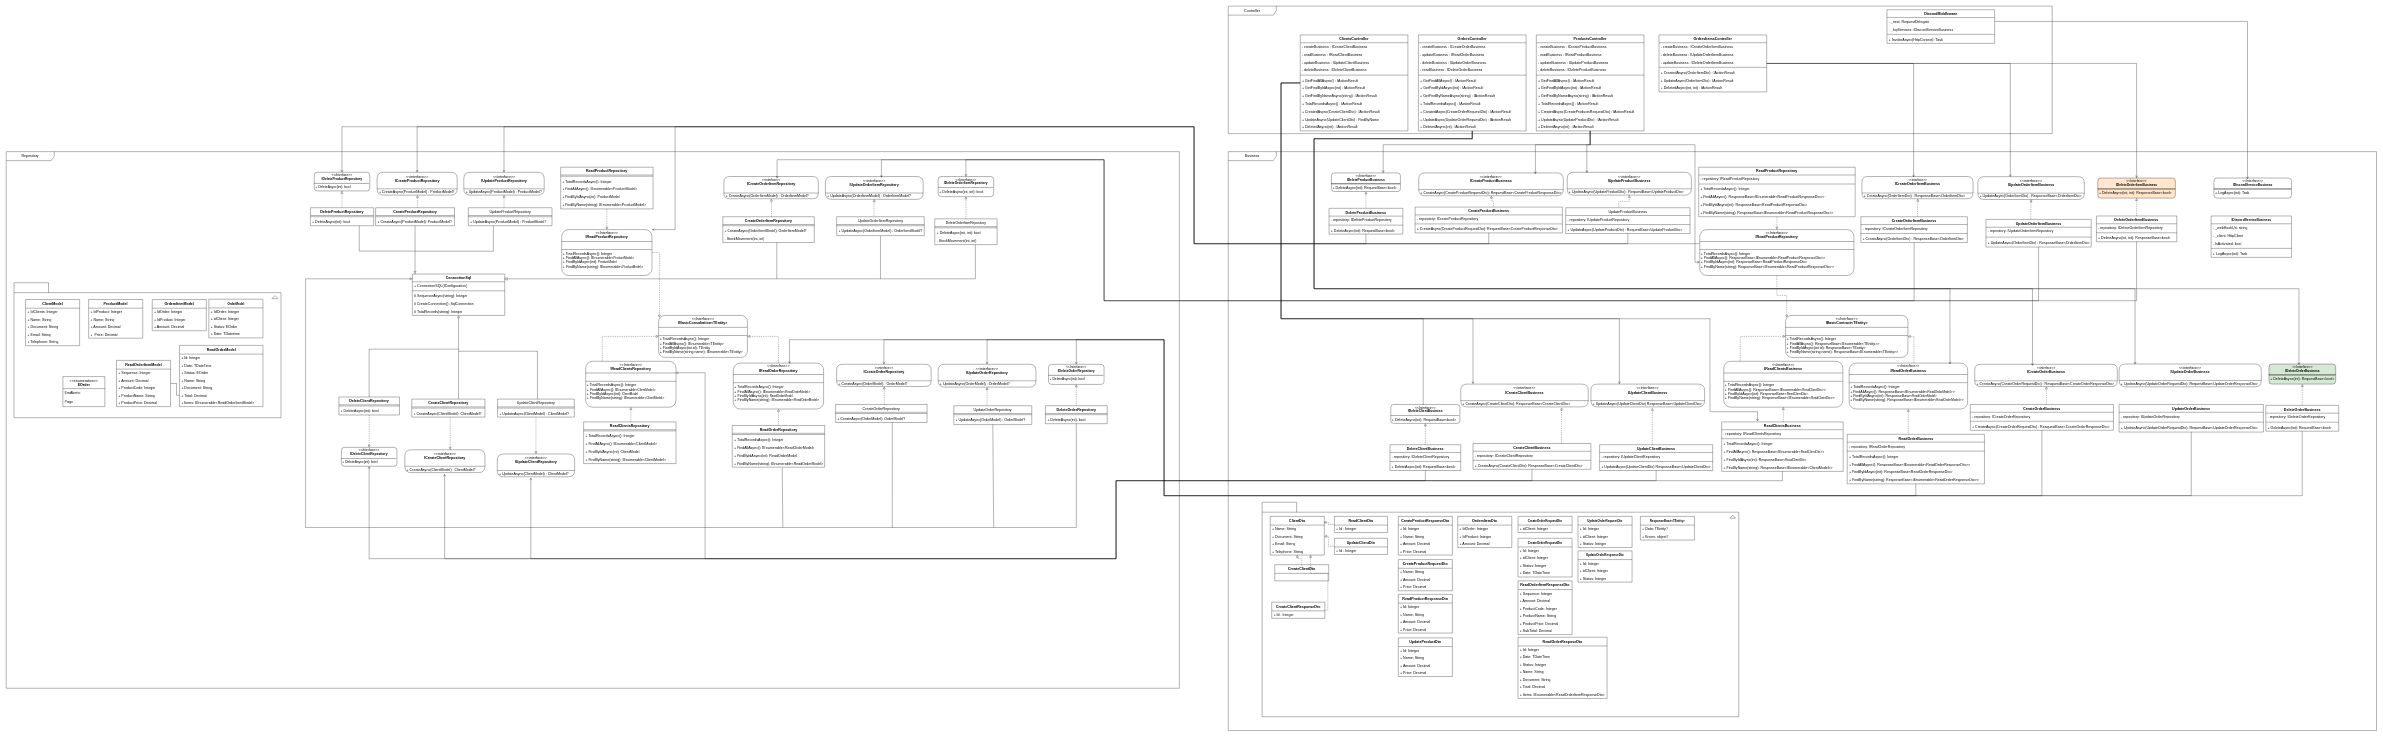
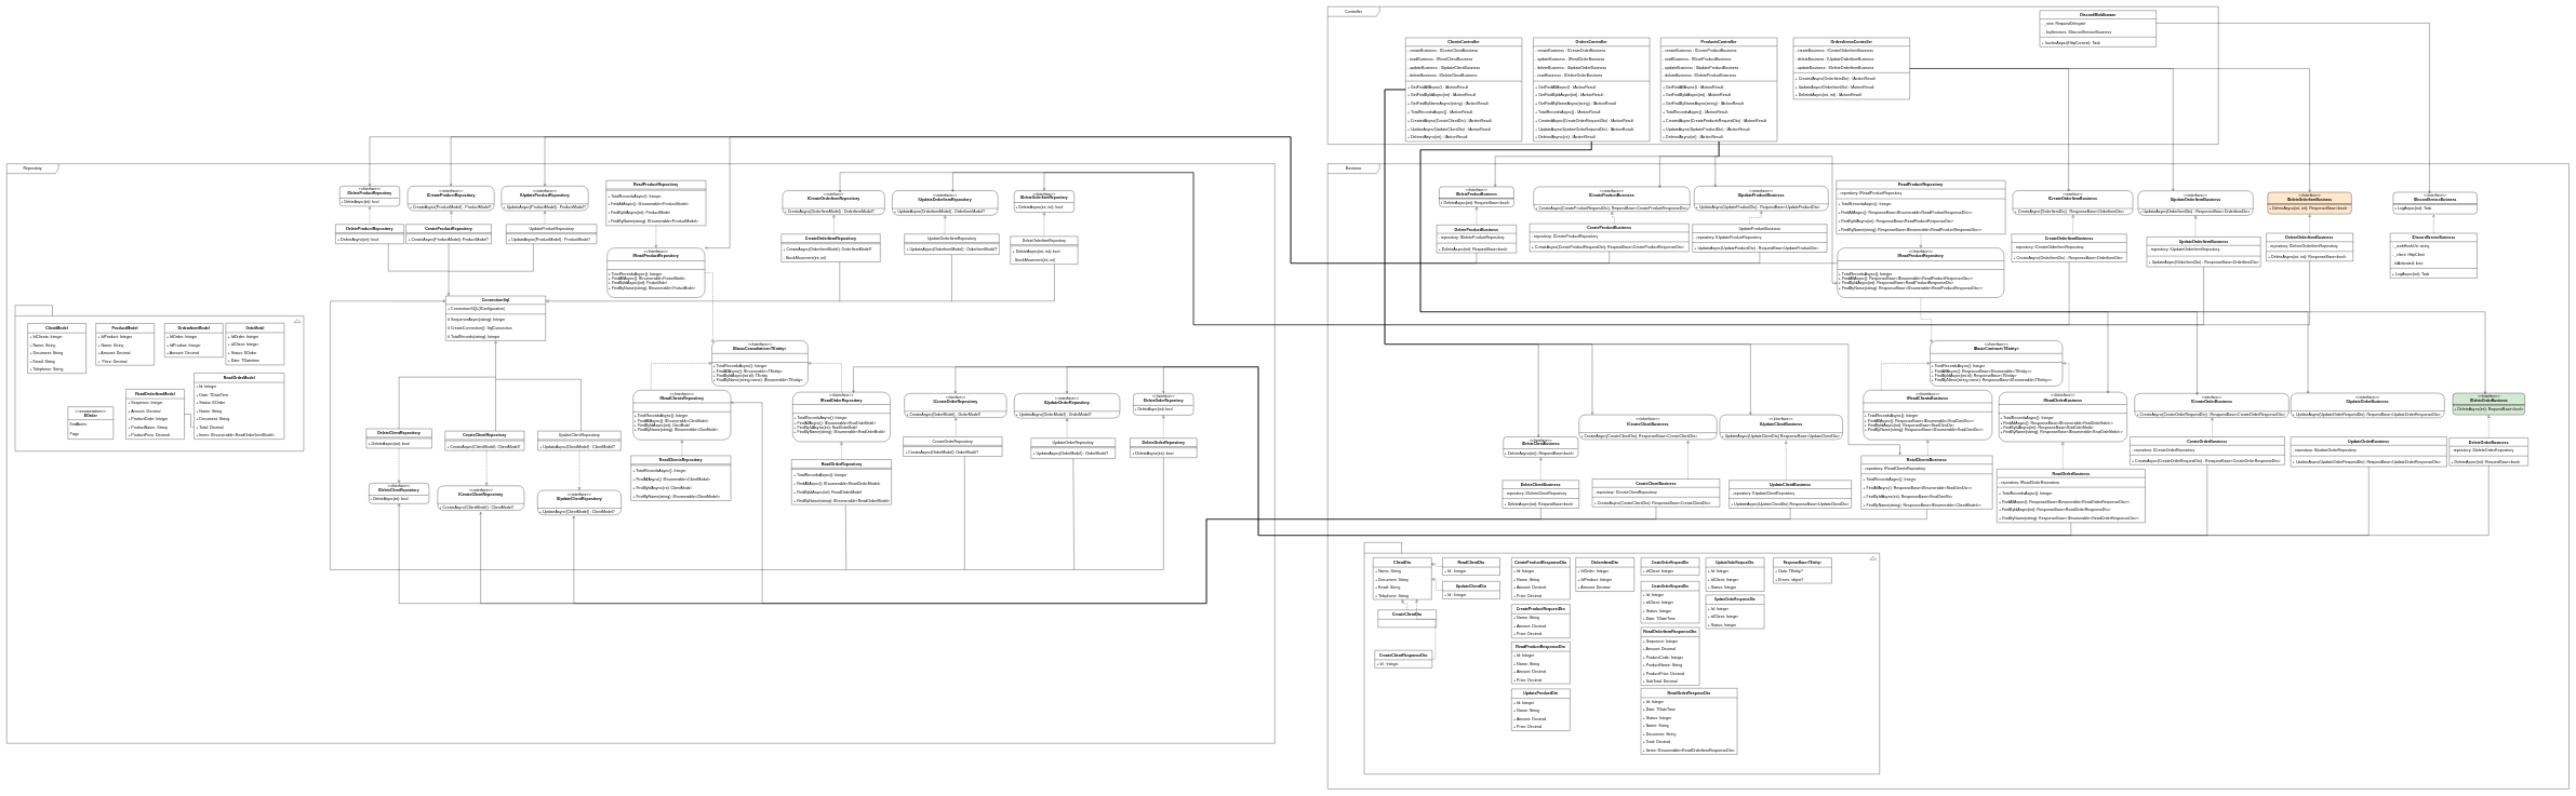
- <mxCell id="371" value="+ UpdateAsync(UpdateClientDto) : FindByName" style="text;strokeColor=none;fillColor=none;align=left;verticalAlign=top;spacingLeft=4;spacingRight=4;overflow=hidden;rotatable=0;points=[[0,0.5],[1,0.5]];portConstraint=eastwest;whiteSpace=wrap;html=1;" vertex="1" parent="360"><mxGeometry y="268" width="359" height="26" as="geometry" /></mxCell>
+ <mxCell id="371" value="+ UpdateAsync(UpdateClientDto) : IActionResult" style="text;strokeColor=none;fillColor=none;align=left;verticalAlign=top;spacingLeft=4;spacingRight=4;overflow=hidden;rotatable=0;points=[[0,0.5],[1,0.5]];portConstraint=eastwest;whiteSpace=wrap;html=1;" vertex="1" parent="360"><mxGeometry y="268" width="359" height="26" as="geometry" /></mxCell>
+ <mxCell id="358" style="edgeStyle=orthogonalEdgeStyle;rounded=0;orthogonalLoop=1;jettySize=auto;html=1;entryX=0.482;entryY=1.03;entryDx=0;entryDy=0;entryPerimeter=0;dashed=1;endArrow=open;endFill=0;" edge="1" parent="208" source="352" target="351"><mxGeometry relative="1" as="geometry" /></mxCell>
- <mxCell id="415" style="edgeStyle=orthogonalEdgeStyle;rounded=0;orthogonalLoop=1;jettySize=auto;html=1;entryX=0.469;entryY=0.016;entryDx=0;entryDy=0;entryPerimeter=0;endArrow=none;endFill=0;" edge="1" parent="1" source="360" target="209"><mxGeometry relative="1" as="geometry"><Array as="points"><mxPoint x="4270" y="276" /><mxPoint x="4270" y="1062" /><mxPoint x="4744" y="1062" /></Array></mxGeometry></mxCell>
+ <mxCell id="415" style="edgeStyle=orthogonalEdgeStyle;rounded=0;orthogonalLoop=1;jettySize=auto;html=1;entryX=0.469;entryY=0.016;entryDx=0;entryDy=0;entryPerimeter=0;endArrow=open;endFill=0;" edge="1" parent="1" source="360" target="209"><mxGeometry relative="1" as="geometry"><Array as="points"><mxPoint x="4270" y="276" /><mxPoint x="4270" y="1062" /><mxPoint x="4744" y="1062" /></Array></mxGeometry></mxCell>
